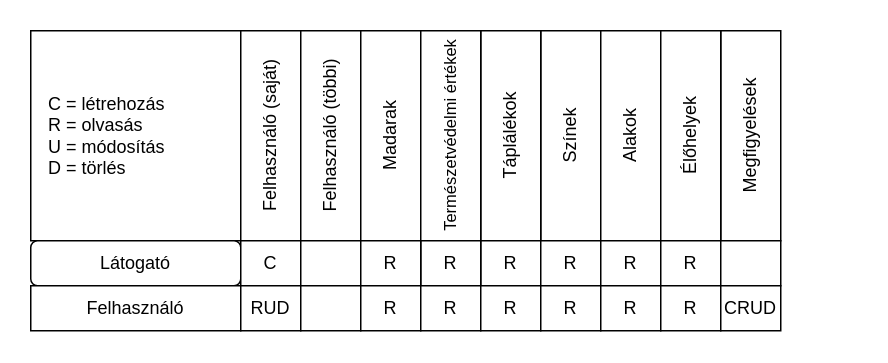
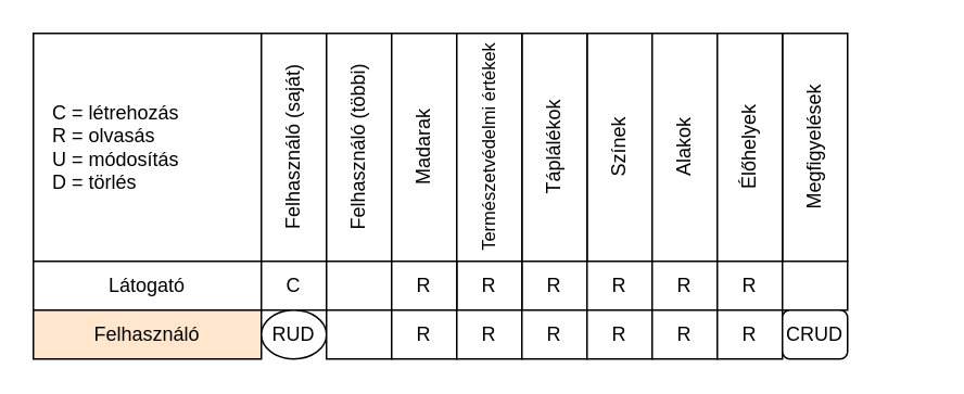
- <mxCell id="22" value="Látogató" style="whiteSpace=wrap;html=1;rounded=1;" vertex="1" parent="21"><mxGeometry width="140" height="30" as="geometry" /></mxCell>
+ <mxCell id="22" value="Látogató" style="rounded=0;whiteSpace=wrap;html=1;" vertex="1" parent="21"><mxGeometry width="140" height="30" as="geometry" /></mxCell>
- <mxCell id="26" value="Felhasználó" style="rounded=0;whiteSpace=wrap;html=1;rotation=0;" vertex="1" parent="25"><mxGeometry width="140" height="30" as="geometry" /></mxCell>
+ <mxCell id="26" value="Felhasználó" style="rounded=0;whiteSpace=wrap;html=1;rotation=0;fillColor=#ffe6cc;" vertex="1" parent="25"><mxGeometry width="140" height="30" as="geometry" /></mxCell>
- <mxCell id="29" value="RUD" style="rounded=0;whiteSpace=wrap;html=1;" vertex="1" parent="2"><mxGeometry x="140" y="170" width="40" height="30" as="geometry" /></mxCell>
+ <mxCell id="29" value="RUD" style="ellipse;whiteSpace=wrap;html=1;" vertex="1" parent="2"><mxGeometry x="140" y="170" width="40" height="30" as="geometry" /></mxCell>
- <mxCell id="44" value="CRUD" style="rounded=0;whiteSpace=wrap;html=1;" vertex="1" parent="2"><mxGeometry x="460" y="170" width="40" height="30" as="geometry" /></mxCell>
+ <mxCell id="44" value="CRUD" style="whiteSpace=wrap;html=1;rounded=1;" vertex="1" parent="2"><mxGeometry x="460" y="170" width="40" height="30" as="geometry" /></mxCell>
